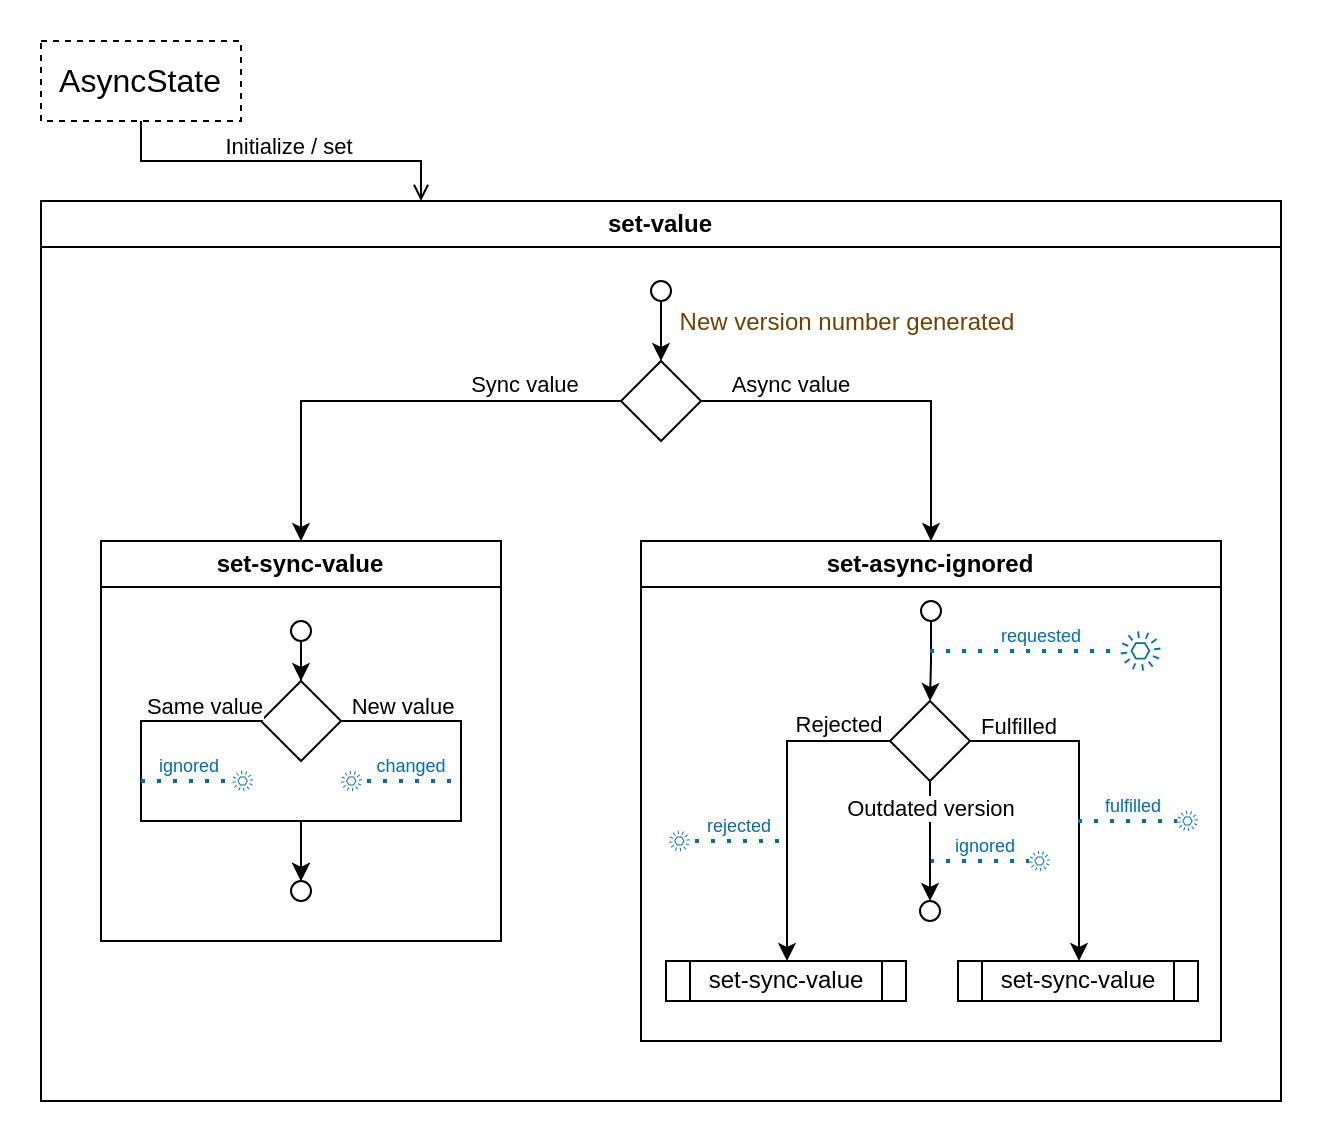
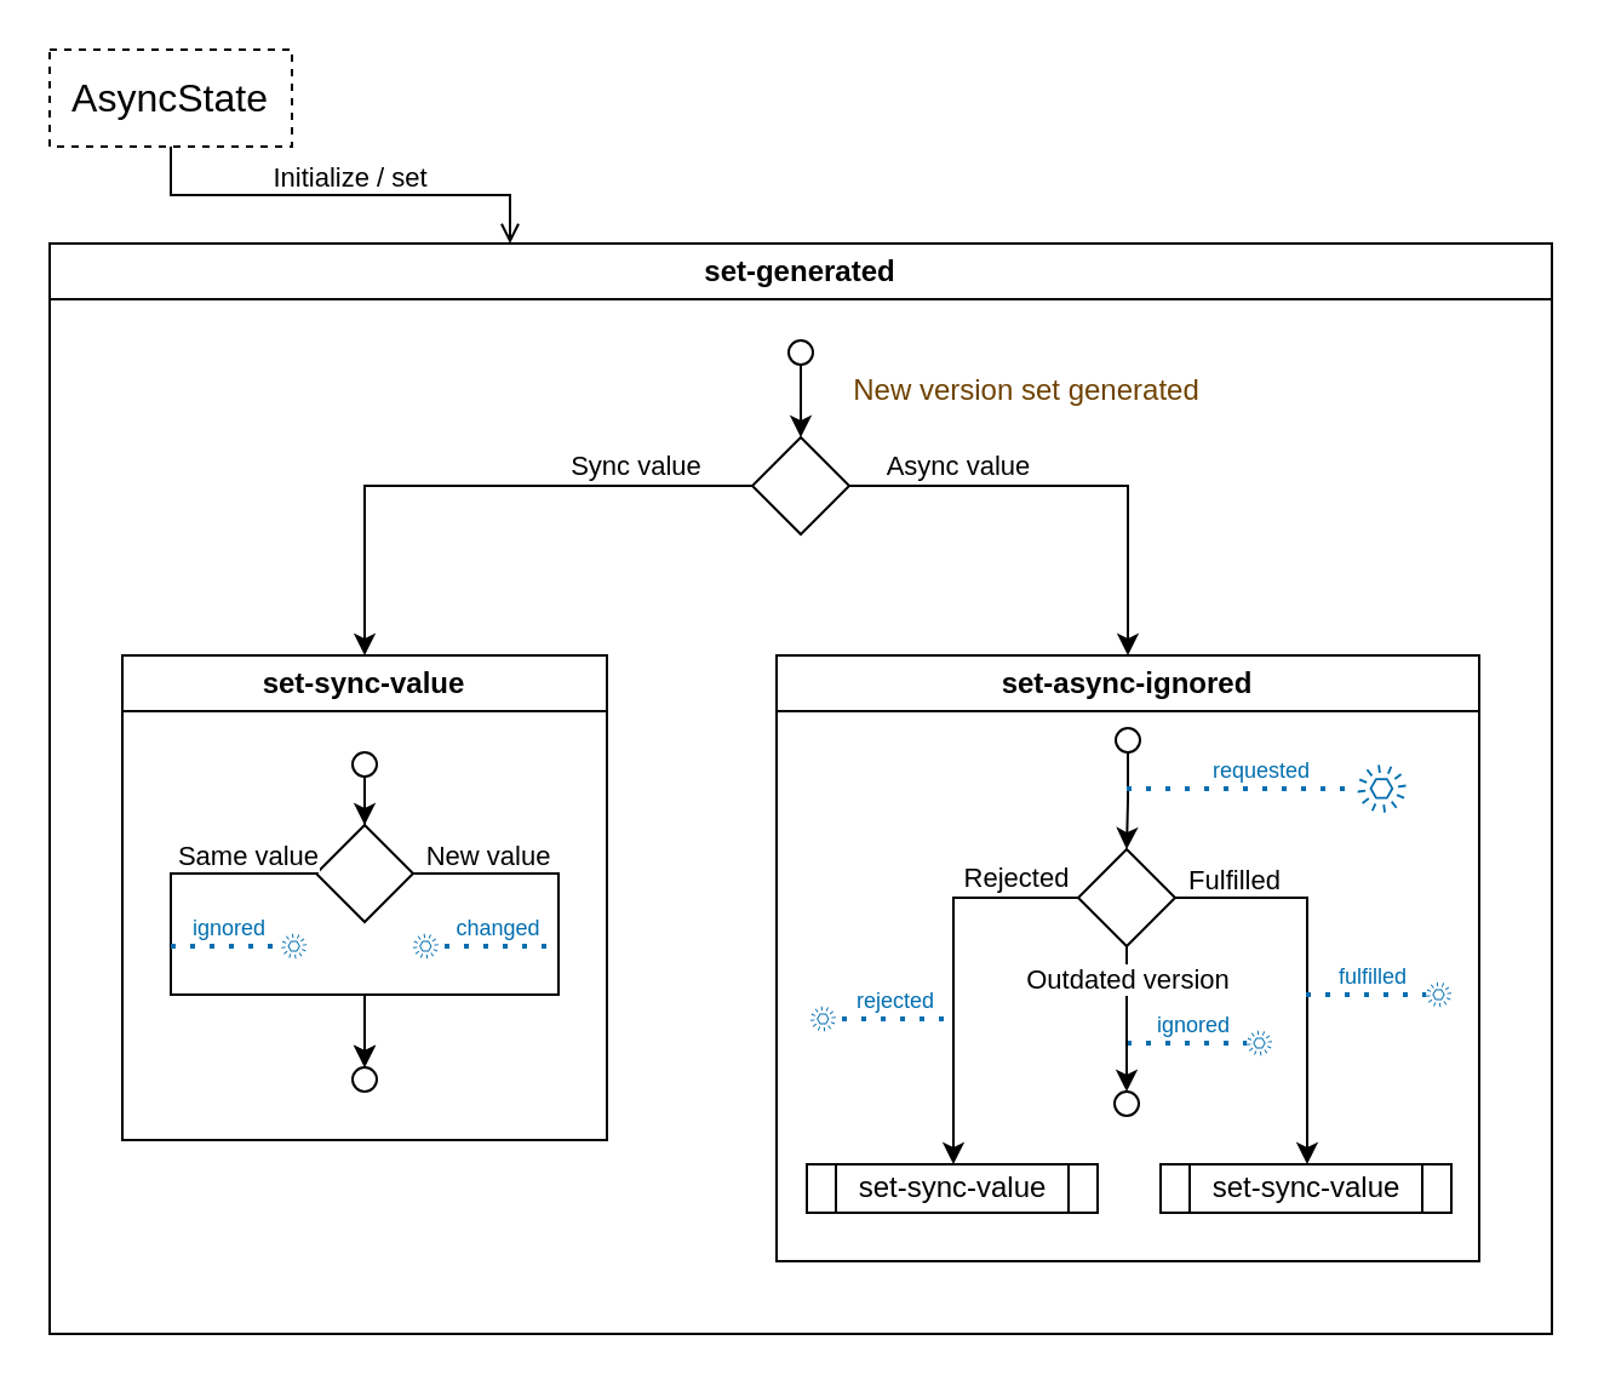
- <mxCell id="5" value="set-value" style="swimlane;whiteSpace=wrap;html=1;" vertex="1" parent="1"><mxGeometry x="20" y="100" width="620" height="450" as="geometry" /></mxCell>
+ <mxCell id="5" value="set-generated" style="swimlane;whiteSpace=wrap;html=1;" vertex="1" parent="1"><mxGeometry x="20" y="100" width="620" height="450" as="geometry" /></mxCell>
- <mxCell id="55" value="New version number generated" style="text;html=1;strokeColor=none;fillColor=none;align=center;verticalAlign=middle;whiteSpace=wrap;rounded=0;fontColor=#6E4201;" vertex="1" parent="5"><mxGeometry x="311" y="46" width="185" height="30" as="geometry" /></mxCell>
+ <mxCell id="55" value="New version set generated" style="text;html=1;strokeColor=none;fillColor=none;align=center;verticalAlign=middle;whiteSpace=wrap;rounded=0;fontColor=#6E4201;" vertex="1" parent="5"><mxGeometry x="311" y="46" width="185" height="30" as="geometry" /></mxCell>
